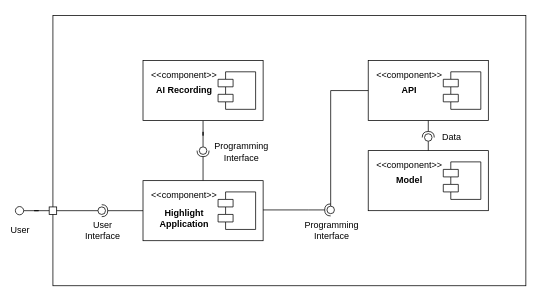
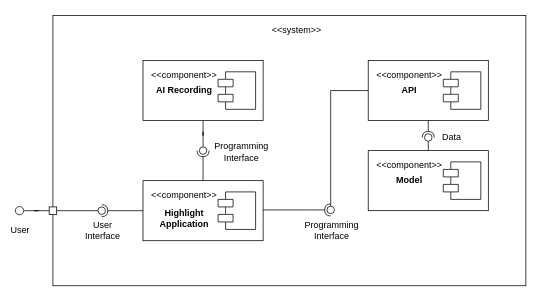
+ <mxCell id="3" value="&amp;lt;&amp;lt;system&amp;gt;&amp;gt;" style="text;html=1;strokeColor=none;fillColor=none;align=center;verticalAlign=middle;whiteSpace=wrap;rounded=0;" parent="1" vertex="1"><mxGeometry x="340" y="30" width="110" height="20" as="geometry" /></mxCell>
